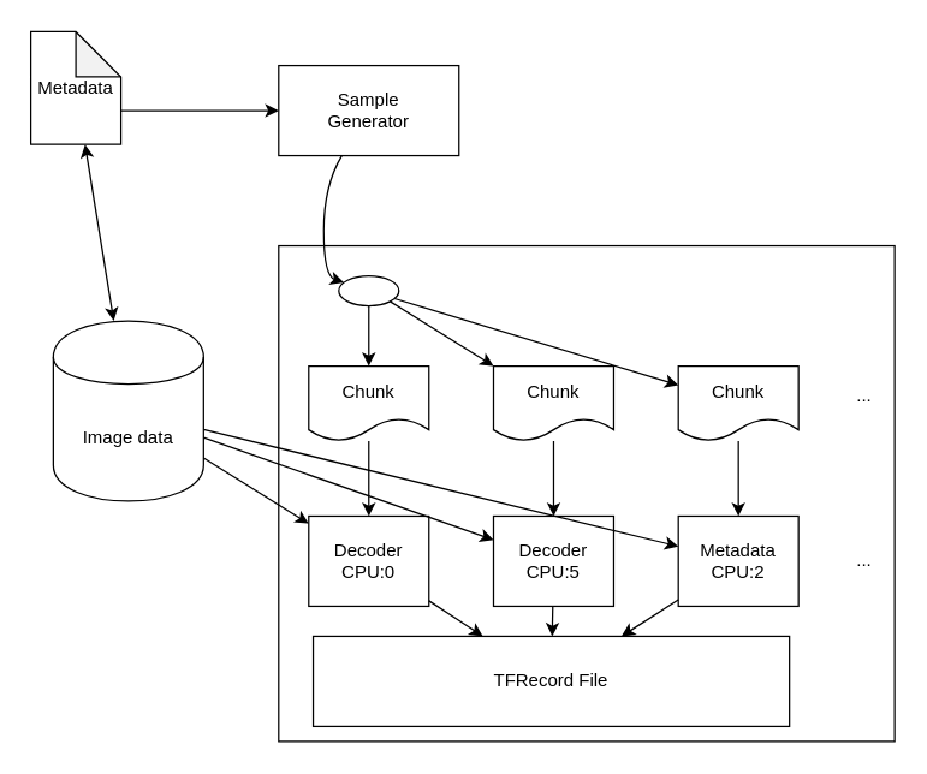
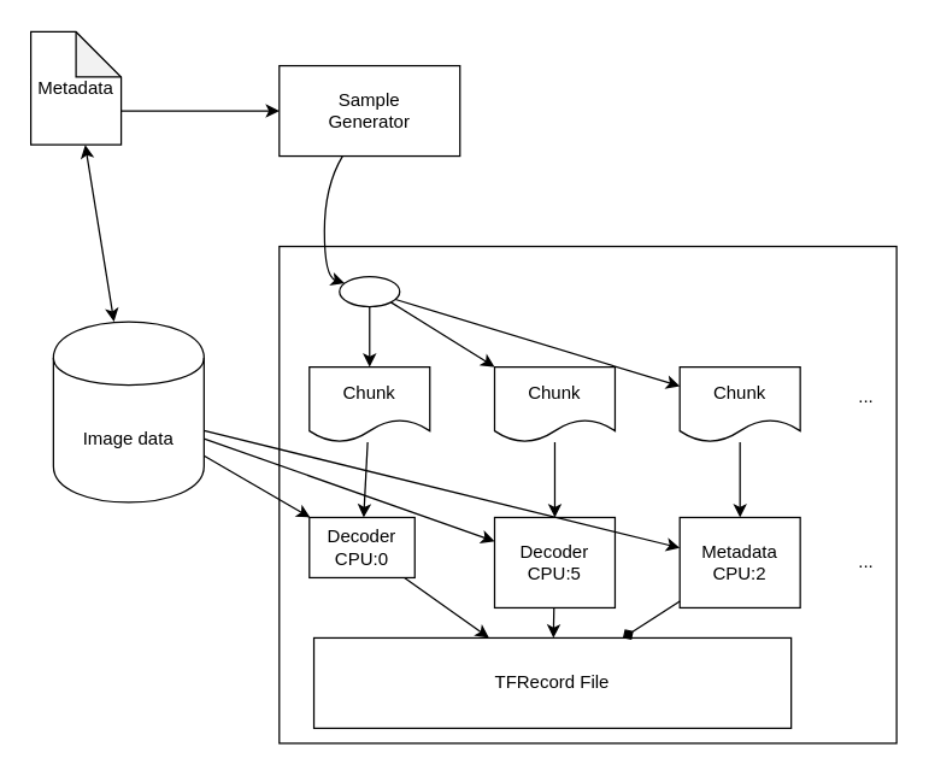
- <mxCell id="16" value="Decoder&lt;br&gt;CPU:0&lt;br&gt;" style="rounded=0;whiteSpace=wrap;html=1;" vertex="1" parent="1"><mxGeometry x="205" y="343" width="80" height="60" as="geometry" /></mxCell>
+ <mxCell id="16" value="Decoder&lt;br&gt;CPU:0&lt;br&gt;" style="rounded=0;whiteSpace=wrap;html=1;" vertex="1" parent="1"><mxGeometry x="205" y="343" width="70" height="40" as="geometry" /></mxCell>
- <mxCell id="30" value="" style="endArrow=classic;html=1;" edge="1" parent="1" source="18" target="24"><mxGeometry width="50" height="50" relative="1" as="geometry"><mxPoint x="35" y="563" as="sourcePoint" /><mxPoint x="85" y="513" as="targetPoint" /></mxGeometry></mxCell>
+ <mxCell id="30" value="" style="endArrow=diamond;html=1;" edge="1" parent="1" source="18" target="24"><mxGeometry width="50" height="50" relative="1" as="geometry"><mxPoint x="35" y="563" as="sourcePoint" /><mxPoint x="85" y="513" as="targetPoint" /></mxGeometry></mxCell>
